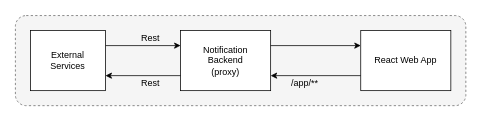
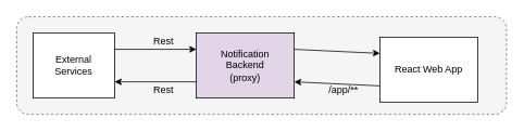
- <mxCell id="3" value="Notification&lt;br&gt;&lt;div&gt;Backend&lt;/div&gt;&lt;div&gt;(proxy)&lt;br&gt;&lt;/div&gt;" style="rounded=0;whiteSpace=wrap;html=1;" parent="1" vertex="1"><mxGeometry x="240" y="40" width="120" height="80" as="geometry" /></mxCell>
+ <mxCell id="3" value="Notification&lt;br&gt;&lt;div&gt;Backend&lt;/div&gt;&lt;div&gt;(proxy)&lt;br&gt;&lt;/div&gt;" style="rounded=0;whiteSpace=wrap;html=1;fillColor=#e1d5e7;" parent="1" vertex="1"><mxGeometry x="240" y="40" width="120" height="80" as="geometry" /></mxCell>
- <mxCell id="6" value="React Web App" style="rounded=0;whiteSpace=wrap;html=1;" parent="1" vertex="1"><mxGeometry x="480" y="40" width="120" height="80" as="geometry" /></mxCell>
+ <mxCell id="6" value="React Web App" style="rounded=0;whiteSpace=wrap;html=1;" parent="1" vertex="1"><mxGeometry x="465" y="45" width="120" height="80" as="geometry" /></mxCell>
- <mxCell id="9" value="/app/**" style="text;html=1;strokeColor=none;fillColor=none;align=center;verticalAlign=middle;whiteSpace=wrap;rounded=0;" vertex="1" parent="1"><mxGeometry x="367.5" y="100" width="75" height="20" as="geometry" /></mxCell>
+ <mxCell id="9" value="/app/**" style="text;html=1;strokeColor=none;fillColor=none;align=center;verticalAlign=middle;whiteSpace=wrap;rounded=0;" vertex="1" parent="1"><mxGeometry x="382.5" y="100" width="75" height="20" as="geometry" /></mxCell>
